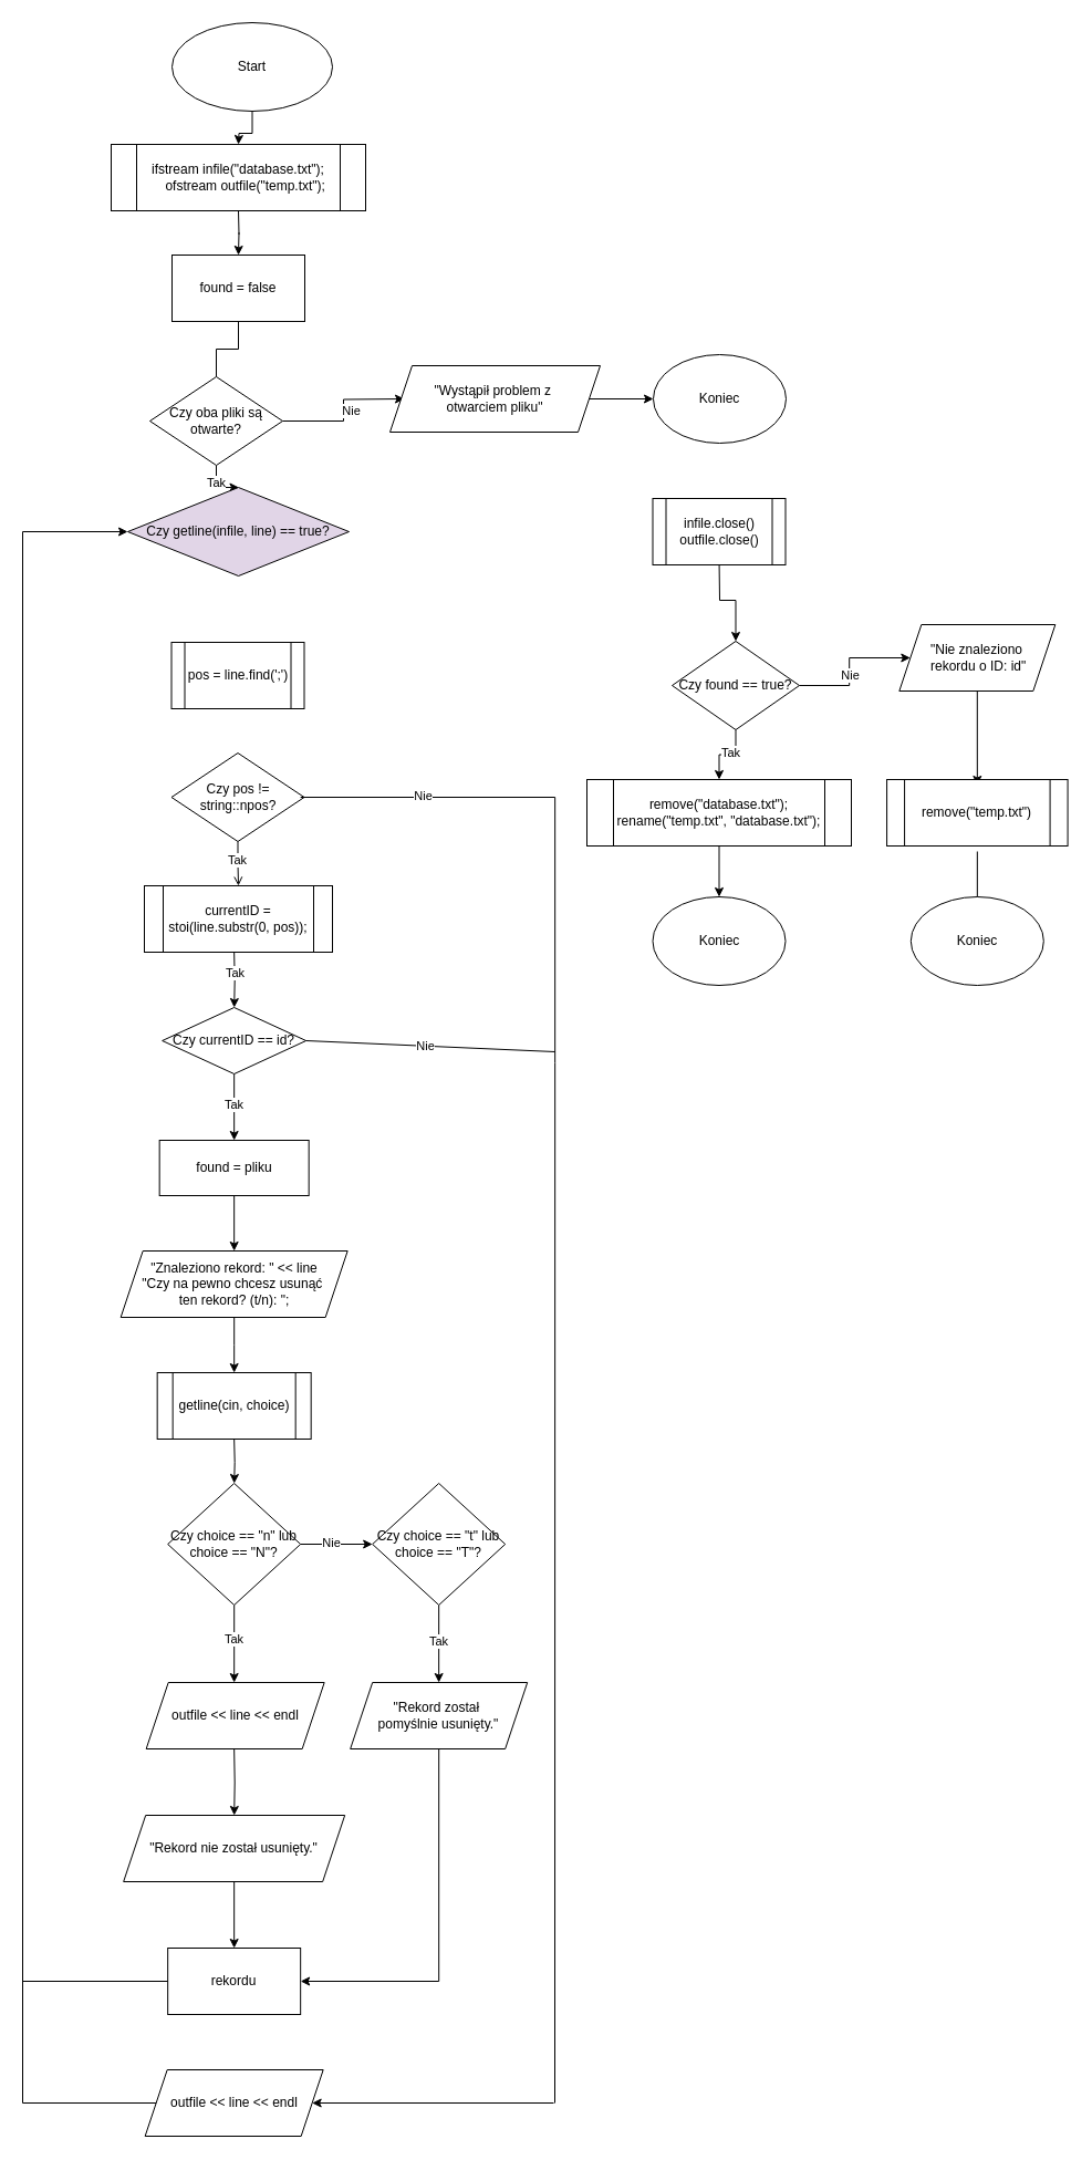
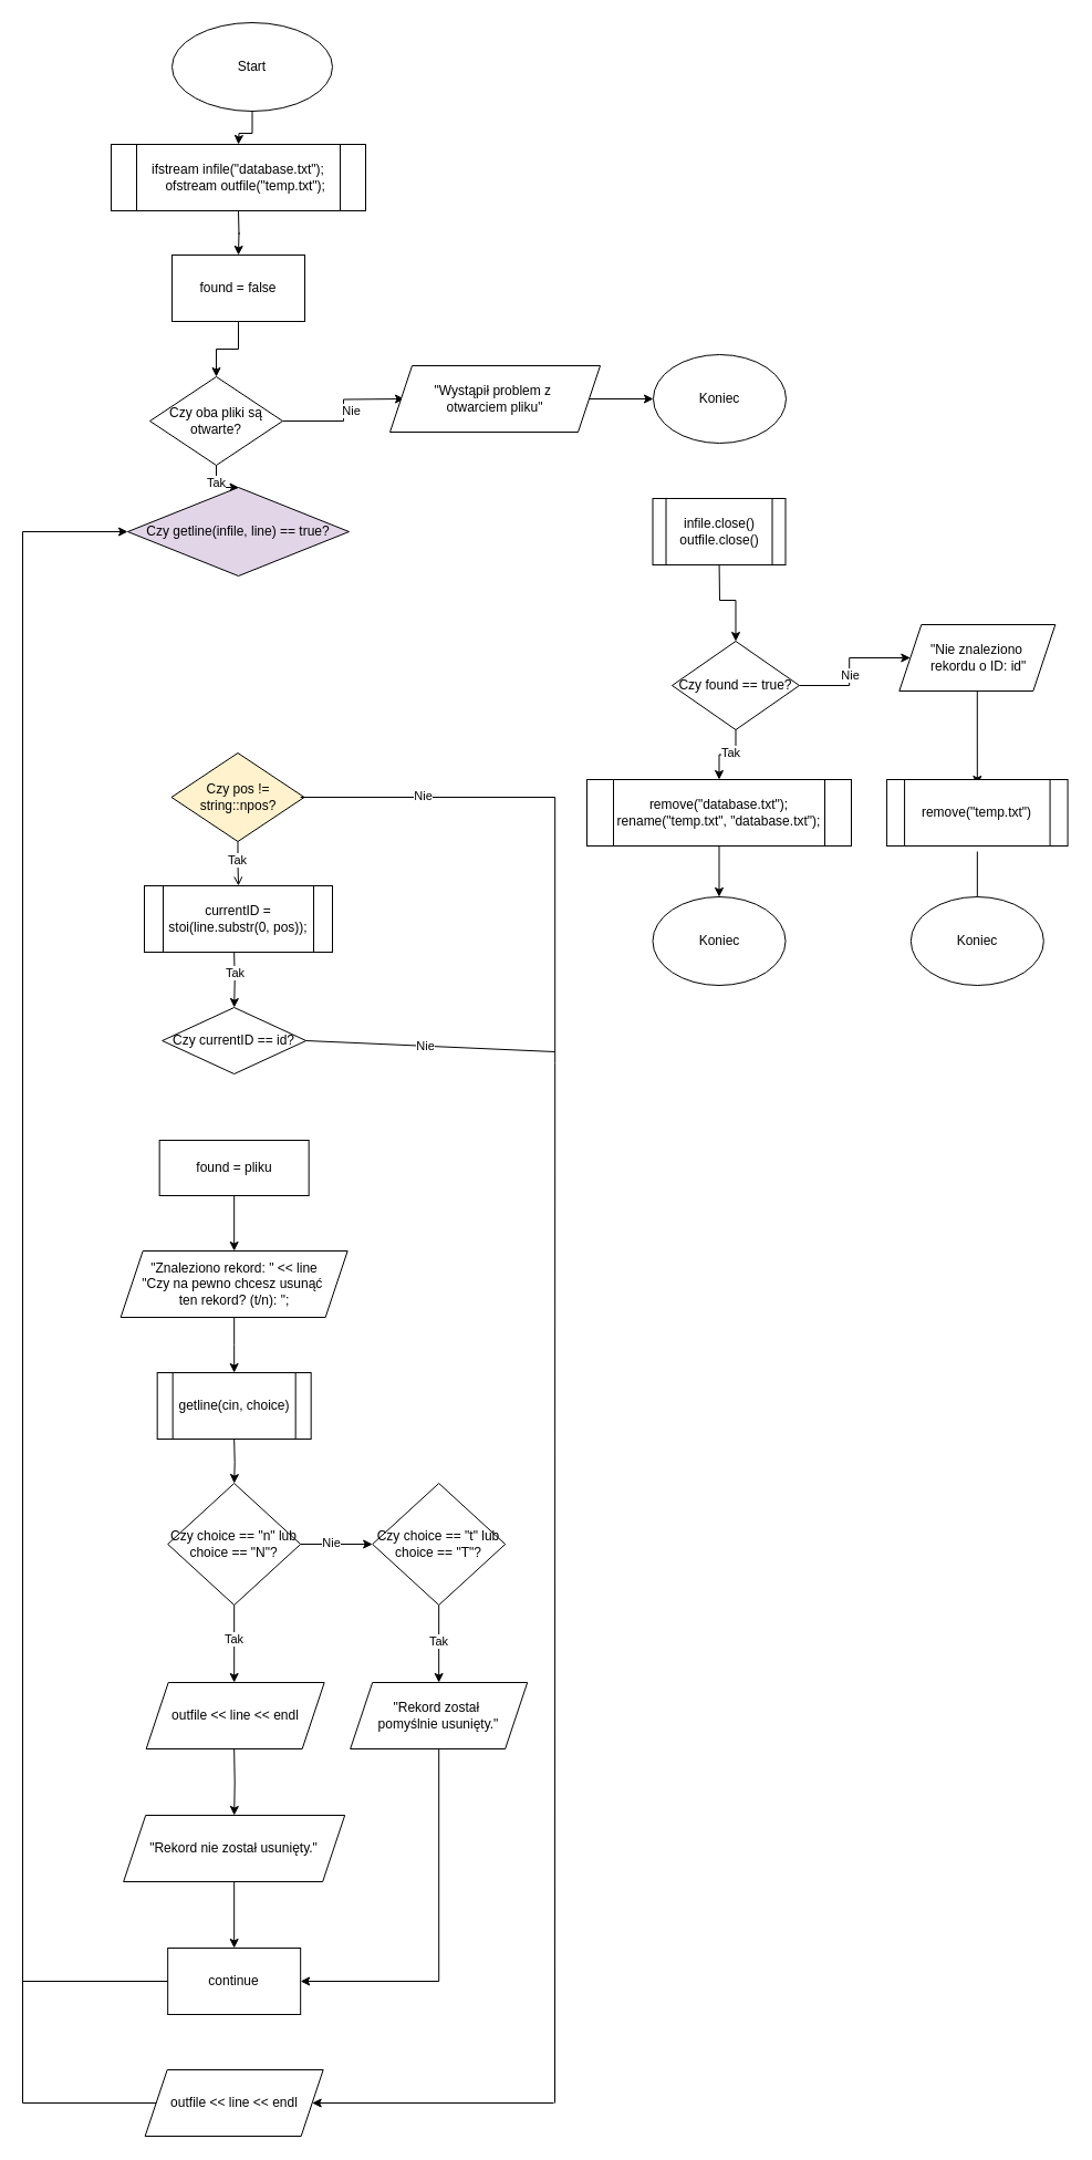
- <mxCell id="58" value="" style="edgeStyle=orthogonalEdgeStyle;rounded=0;orthogonalLoop=1;jettySize=auto;html=1;endArrow=none;" parent="1" source="59" target="9" edge="1"><mxGeometry relative="1" as="geometry" /></mxCell>
+ <mxCell id="58" value="" style="edgeStyle=orthogonalEdgeStyle;rounded=0;orthogonalLoop=1;jettySize=auto;html=1;" parent="1" source="59" target="9" edge="1"><mxGeometry relative="1" as="geometry" /></mxCell>
- <mxCell id="61" value="pos = line.find(';')" style="shape=process;whiteSpace=wrap;html=1;backgroundOutline=1;" parent="1" vertex="1"><mxGeometry x="154.5" y="580" width="120" height="60" as="geometry" /></mxCell>
- <mxCell id="12" value="Czy pos != string::npos?" style="rhombus;whiteSpace=wrap;html=1;" parent="1" vertex="1"><mxGeometry x="154.5" y="680" width="120" height="80" as="geometry" /></mxCell>
+ <mxCell id="12" value="Czy pos != string::npos?" style="rhombus;whiteSpace=wrap;html=1;fillColor=#fff2cc;" parent="1" vertex="1"><mxGeometry x="154.5" y="680" width="120" height="80" as="geometry" /></mxCell>
- <mxCell id="15" value="" style="edgeStyle=orthogonalEdgeStyle;rounded=0;orthogonalLoop=1;jettySize=auto;html=1;" parent="1" source="17" target="19" edge="1"><mxGeometry relative="1" as="geometry" /></mxCell>
- <mxCell id="16" value="Tak" style="edgeLabel;html=1;align=center;verticalAlign=middle;resizable=0;points=[];" parent="15" vertex="1" connectable="0"><mxGeometry x="-0.1" y="-1" relative="1" as="geometry"><mxPoint as="offset" /></mxGeometry></mxCell>
- <mxCell id="60" value="rekordu" style="rounded=0;whiteSpace=wrap;html=1;" parent="1" vertex="1"><mxGeometry x="151.17" y="1760" width="120" height="60" as="geometry" /></mxCell>
+ <mxCell id="60" value="continue" style="rounded=0;whiteSpace=wrap;html=1;" parent="1" vertex="1"><mxGeometry x="151.17" y="1760" width="120" height="60" as="geometry" /></mxCell>
